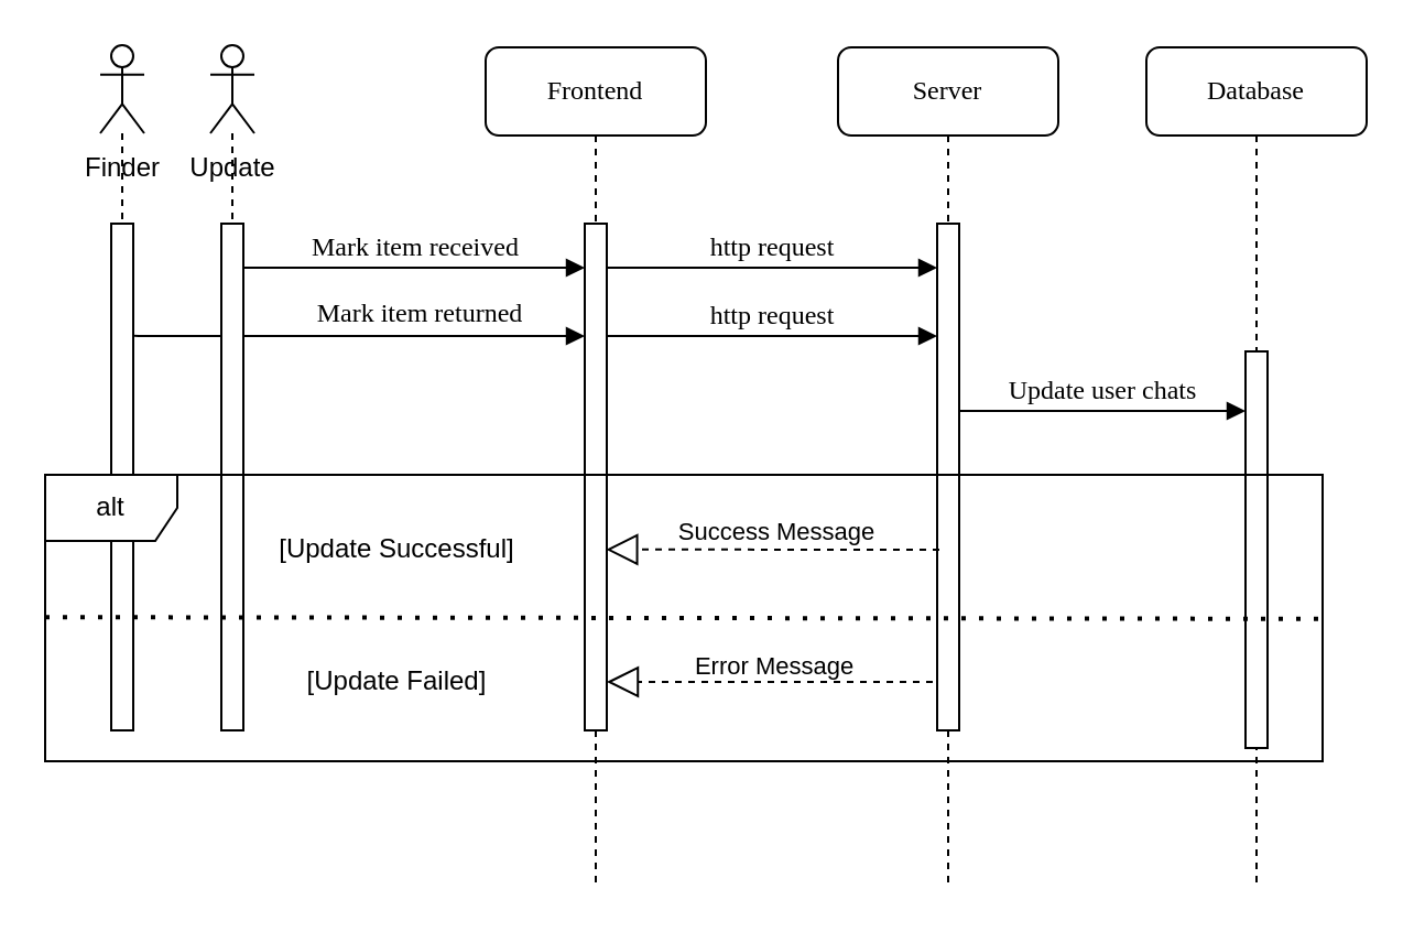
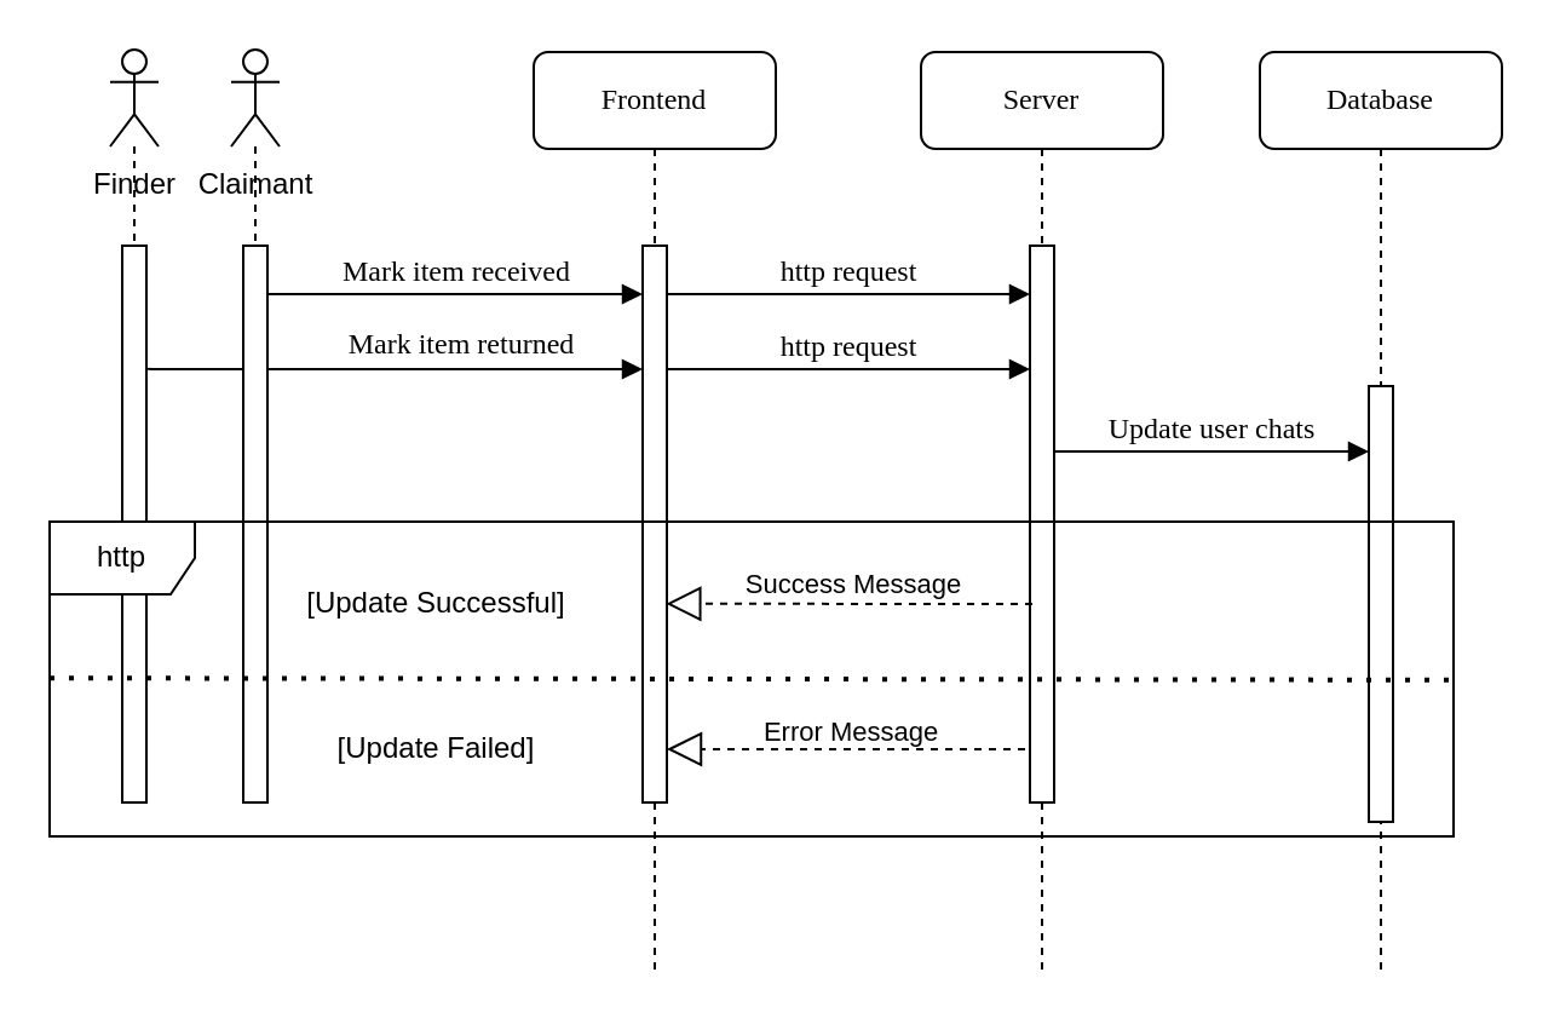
- <mxCell id="15" value="Update" style="text;html=1;align=center;verticalAlign=middle;resizable=0;points=[];autosize=1;strokeColor=none;fillColor=none;" parent="12" vertex="1"><mxGeometry x="-10" y="40" width="70" height="30" as="geometry" /></mxCell>
+ <mxCell id="15" value="Claimant" style="text;html=1;align=center;verticalAlign=middle;resizable=0;points=[];autosize=1;strokeColor=none;fillColor=none;" parent="12" vertex="1"><mxGeometry x="-10" y="40" width="70" height="30" as="geometry" /></mxCell>
- <mxCell id="27" value="alt" style="shape=umlFrame;whiteSpace=wrap;html=1;pointerEvents=0;" parent="1" vertex="1"><mxGeometry x="20" y="215" width="580" height="130" as="geometry" /></mxCell>
+ <mxCell id="27" value="http" style="shape=umlFrame;whiteSpace=wrap;html=1;pointerEvents=0;" parent="1" vertex="1"><mxGeometry x="20" y="215" width="580" height="130" as="geometry" /></mxCell>
